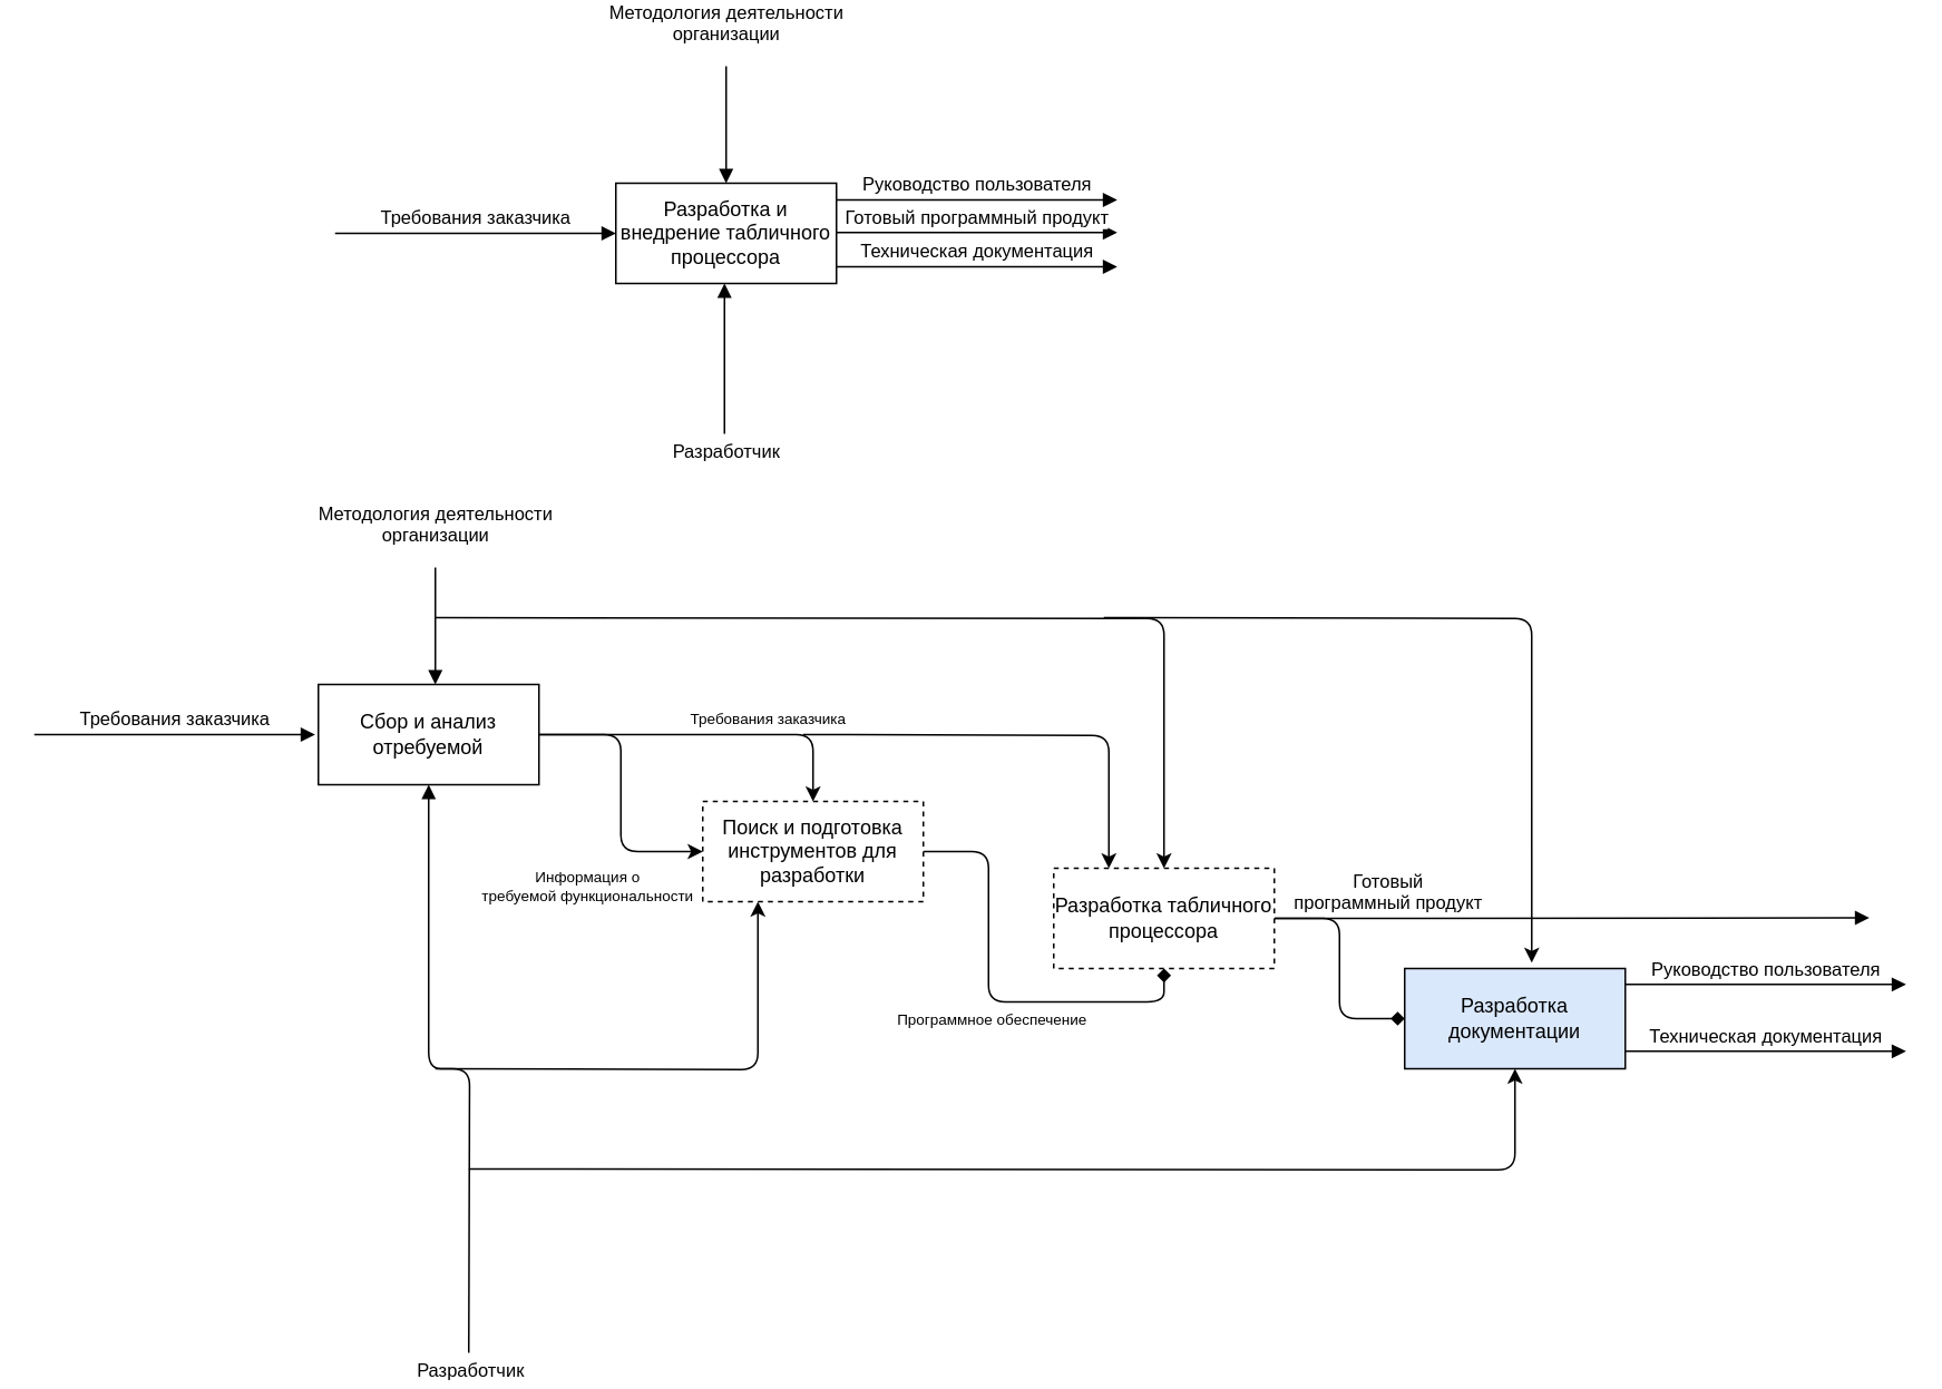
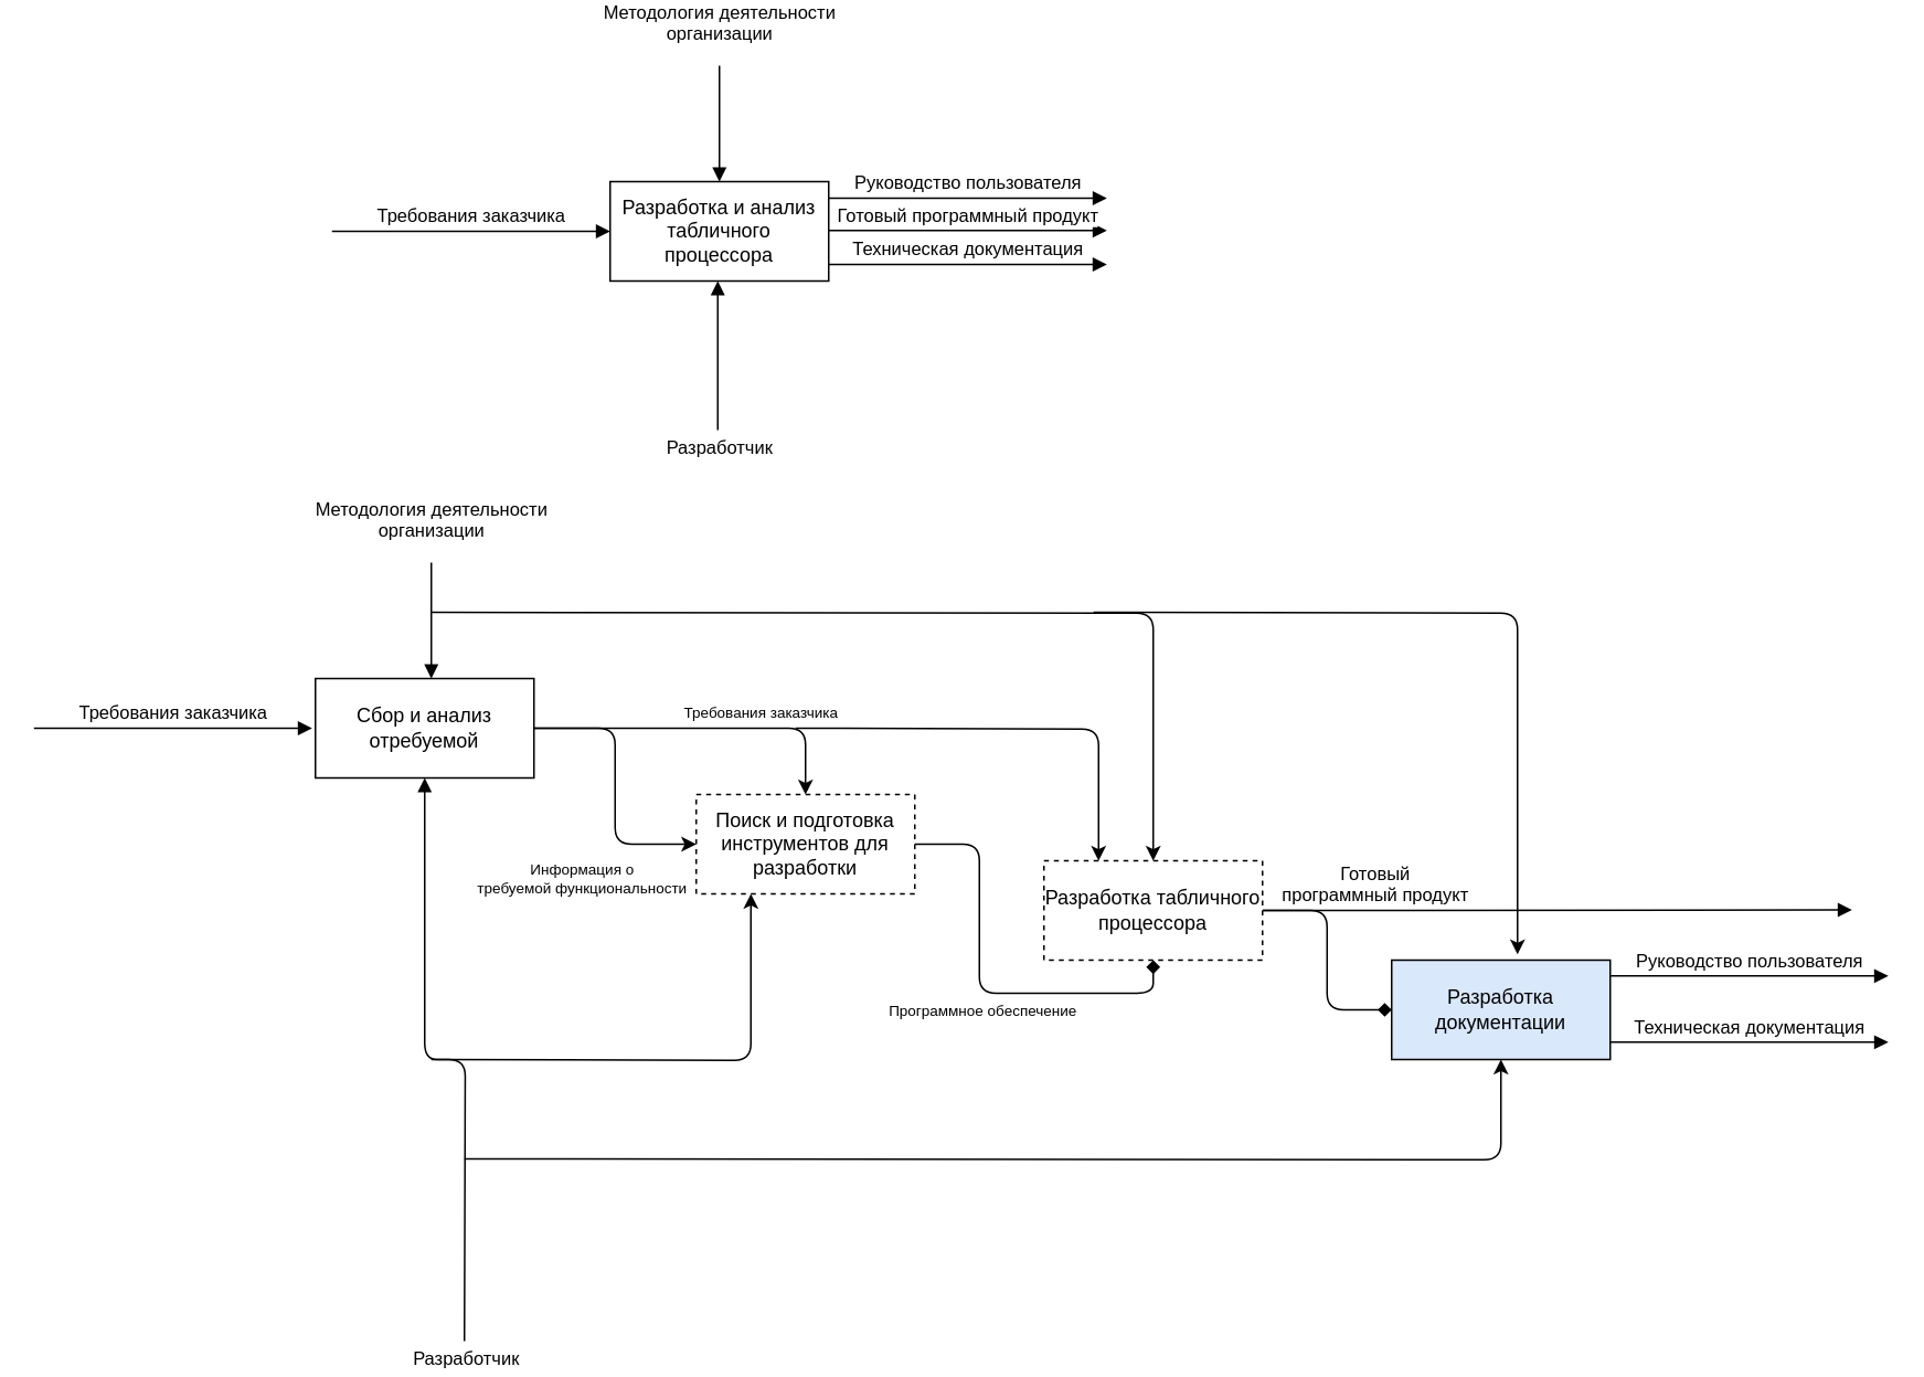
- <mxCell id="2" value="Разработка и внедрение табличного процессора" style="rounded=0;whiteSpace=wrap;html=1;" vertex="1" parent="1"><mxGeometry x="368" y="90" width="132" height="60" as="geometry" /></mxCell>
+ <mxCell id="2" value="Разработка и анализ табличного процессора" style="rounded=0;whiteSpace=wrap;html=1;" vertex="1" parent="1"><mxGeometry x="368" y="90" width="132" height="60" as="geometry" /></mxCell>
